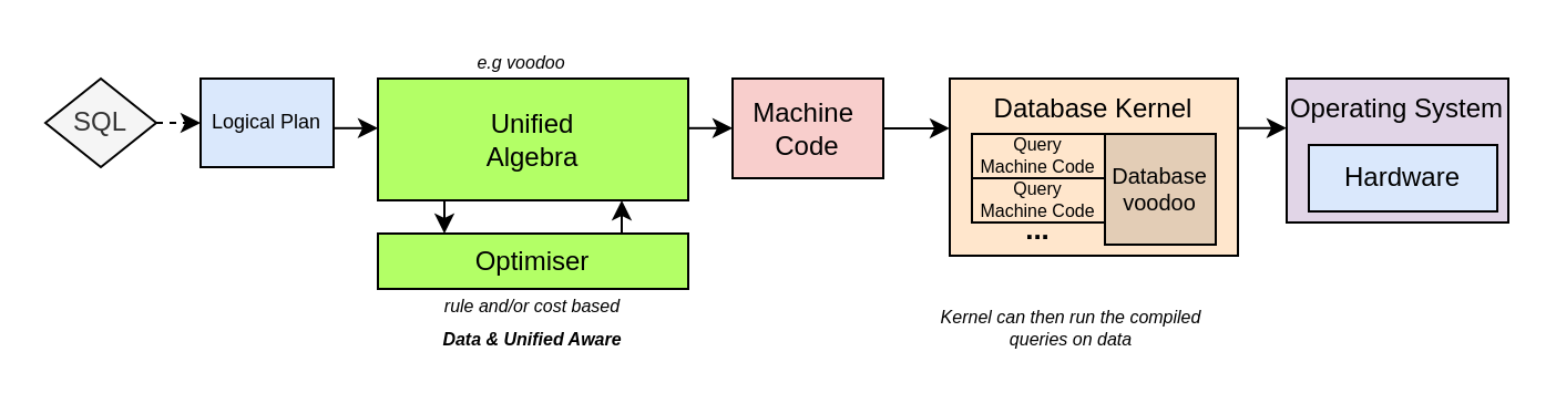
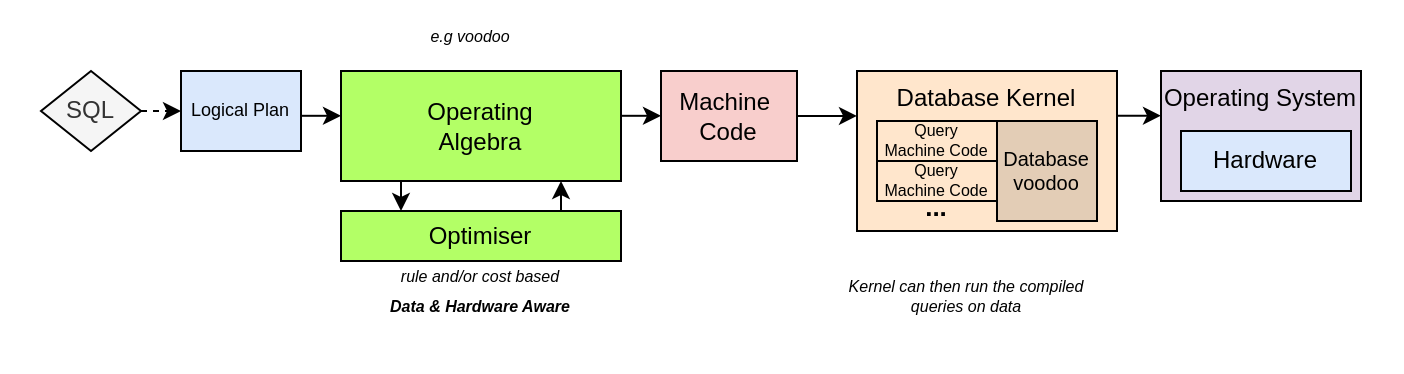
- <mxCell id="24" value="e.g voodoo" style="text;html=1;strokeColor=none;fillColor=none;align=center;verticalAlign=middle;whiteSpace=wrap;rounded=0;fontSize=8;fontStyle=2" vertex="1" parent="1"><mxGeometry x="190" y="20" width="90" height="15" as="geometry" /></mxCell>
+ <mxCell id="24" value="e.g voodoo" style="text;html=1;strokeColor=none;fillColor=none;align=center;verticalAlign=middle;whiteSpace=wrap;rounded=0;fontSize=8;fontStyle=2" vertex="1" parent="1"><mxGeometry x="190" y="10" width="90" height="15" as="geometry" /></mxCell>
- <mxCell id="16" value="Unified &lt;br&gt;Algebra" style="rounded=0;whiteSpace=wrap;html=1;fillColor=#B3FF66;strokeColor=#000000;gradientColor=none;" vertex="1" parent="1"><mxGeometry x="170" y="35" width="140" height="55" as="geometry" /></mxCell>
+ <mxCell id="16" value="Operating &lt;br&gt;Algebra" style="rounded=0;whiteSpace=wrap;html=1;fillColor=#B3FF66;strokeColor=#000000;gradientColor=none;" vertex="1" parent="1"><mxGeometry x="170" y="35" width="140" height="55" as="geometry" /></mxCell>
- <mxCell id="22" value="&lt;b&gt;Data &amp;amp; Unified Aware&lt;/b&gt;" style="text;html=1;strokeColor=none;fillColor=none;align=center;verticalAlign=middle;whiteSpace=wrap;rounded=0;fontSize=8;fontStyle=2" vertex="1" parent="1"><mxGeometry x="179" y="140" width="122" height="25" as="geometry" /></mxCell>
+ <mxCell id="22" value="&lt;b&gt;Data &amp;amp; Hardware Aware&lt;/b&gt;" style="text;html=1;strokeColor=none;fillColor=none;align=center;verticalAlign=middle;whiteSpace=wrap;rounded=0;fontSize=8;fontStyle=2" vertex="1" parent="1"><mxGeometry x="179" y="140" width="122" height="25" as="geometry" /></mxCell>
